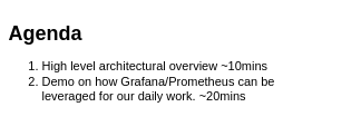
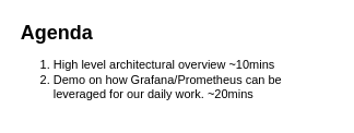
- <mxCell id="2" value="&lt;h1&gt;Agenda&lt;/h1&gt;&lt;ol style=&quot;margin-bottom: 0cm; padding-inline-start: 2.5em; caret-color: rgb(0, 0, 0); margin-top: 0cm; font-size: 16px; font-family: Calibri;&quot; type=&quot;1&quot; start=&quot;1&quot;&gt;&lt;li style=&quot;margin: 0cm; font-size: 11pt; font-family: Calibri, sans-serif;&quot; class=&quot;MsoListParagraph&quot;&gt;High level architectural overview ~10mins&lt;/li&gt;&lt;li style=&quot;margin: 0cm; font-size: 11pt; font-family: Calibri, sans-serif;&quot; class=&quot;MsoListParagraph&quot;&gt;&lt;span lang=&quot;EN-US&quot;&gt;Demo on how Grafana/Prometheus can be leveraged for our daily work. ~20mins&lt;/span&gt;&lt;/li&gt;&lt;/ol&gt;" style="text;html=1;strokeColor=none;fillColor=none;spacing=5;spacingTop=-20;whiteSpace=wrap;overflow=hidden;rounded=0;" vertex="1" parent="1"><mxGeometry x="5" y="20" width="390" height="120" as="geometry" /></mxCell>
+ <mxCell id="2" value="&lt;h1&gt;Agenda&lt;/h1&gt;&lt;ol style=&quot;margin-bottom: 0cm; padding-inline-start: 2.5em; caret-color: rgb(0, 0, 0); margin-top: 0cm; font-size: 16px; font-family: Calibri;&quot; type=&quot;1&quot; start=&quot;1&quot;&gt;&lt;li style=&quot;margin: 0cm; font-size: 11pt; font-family: Calibri, sans-serif;&quot; class=&quot;MsoListParagraph&quot;&gt;High level architectural overview ~10mins&lt;/li&gt;&lt;li style=&quot;margin: 0cm; font-size: 11pt; font-family: Calibri, sans-serif;&quot; class=&quot;MsoListParagraph&quot;&gt;&lt;span lang=&quot;EN-US&quot;&gt;Demo on how Grafana/Prometheus can be leveraged for our daily work. ~20mins&lt;/span&gt;&lt;/li&gt;&lt;/ol&gt;" style="text;html=1;strokeColor=none;fillColor=none;spacing=5;spacingTop=-20;whiteSpace=wrap;overflow=hidden;rounded=0;" vertex="1" parent="1"><mxGeometry x="20" y="20" width="390" height="120" as="geometry" /></mxCell>
